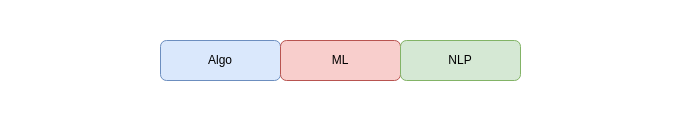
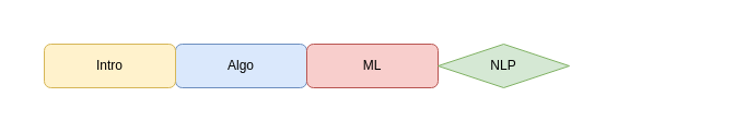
+ <mxCell id="6" value="Intro" style="rounded=1;whiteSpace=wrap;html=1;fillColor=#fff2cc;strokeColor=#d6b656;" vertex="1" parent="1"><mxGeometry x="40" y="40" width="120" height="40" as="geometry" /></mxCell>
- <mxCell id="5" value="NLP" style="rounded=1;whiteSpace=wrap;html=1;fillColor=#d5e8d4;strokeColor=#82b366;" parent="1" vertex="1"><mxGeometry x="400" y="40" width="120" height="40" as="geometry" /></mxCell>
+ <mxCell id="5" value="NLP" style="rhombus;whiteSpace=wrap;html=1;fillColor=#d5e8d4;strokeColor=#82b366;" parent="1" vertex="1"><mxGeometry x="400" y="40" width="120" height="40" as="geometry" /></mxCell>
